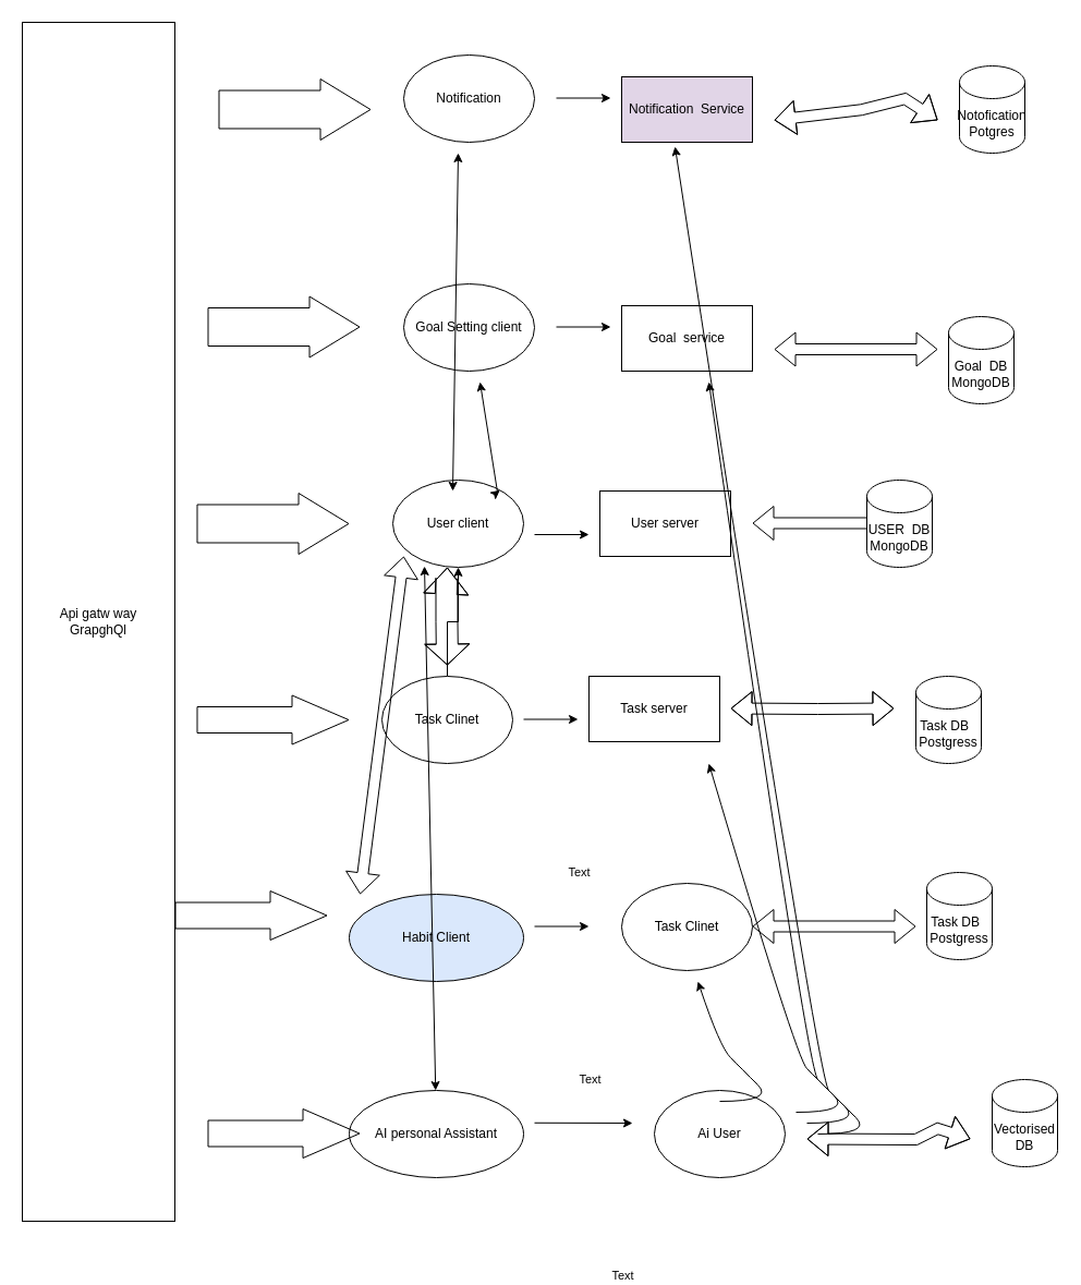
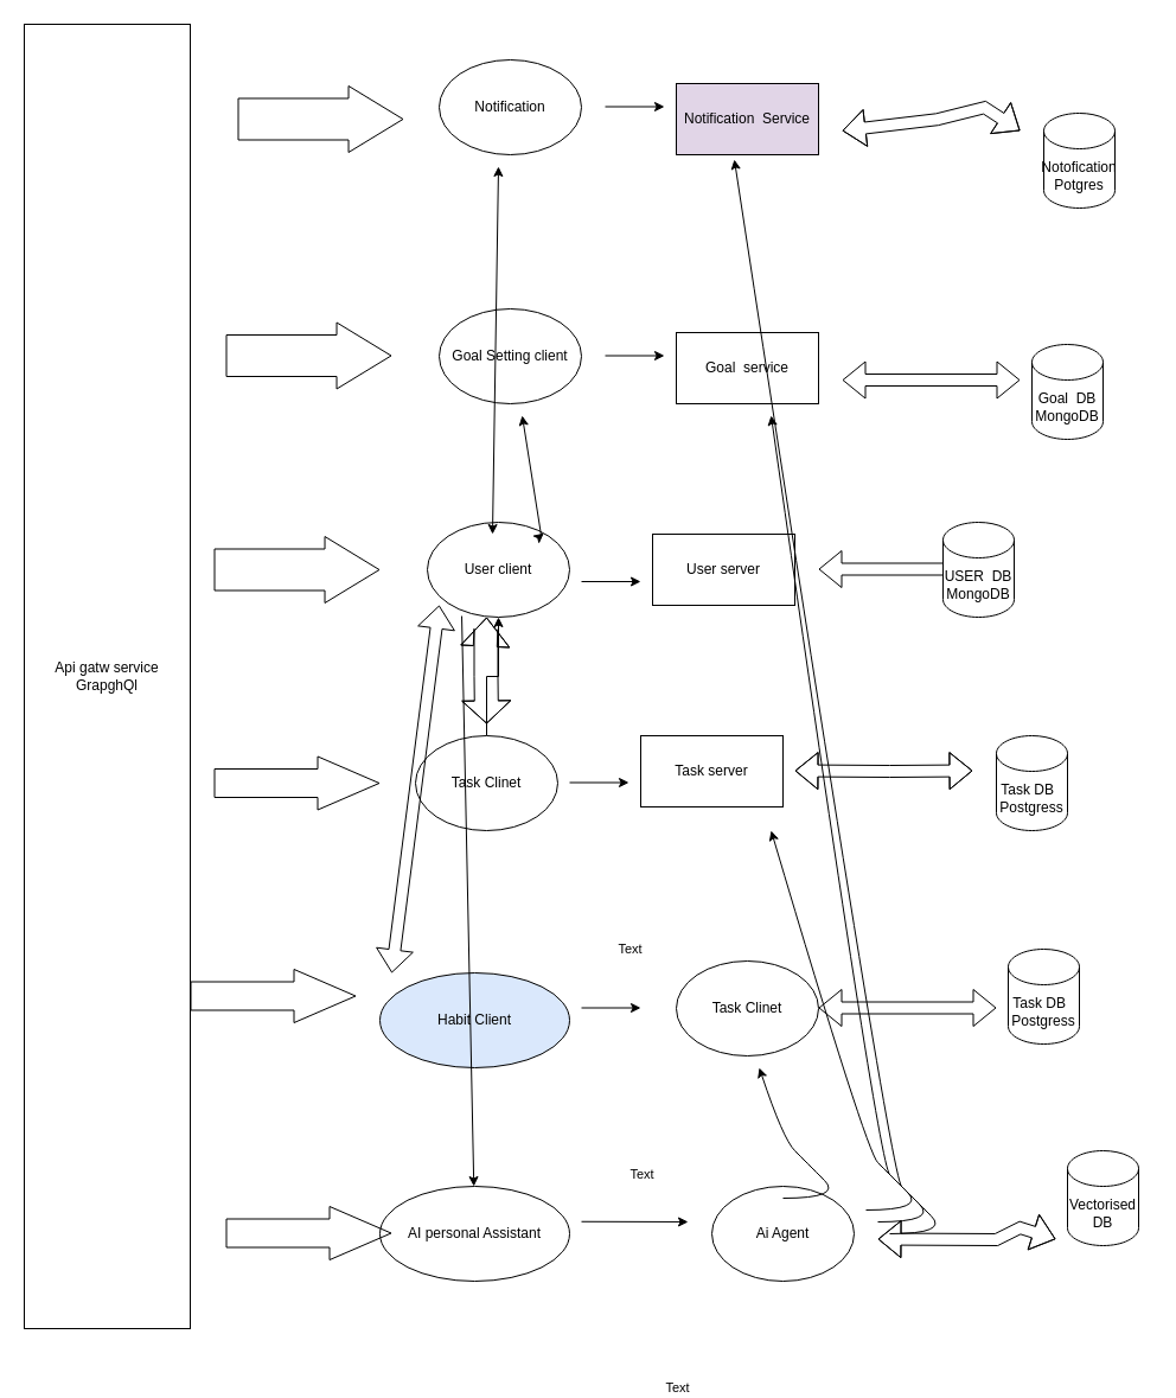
- <mxCell id="45" value="Notofication Potgres" style="shape=cylinder3;whiteSpace=wrap;html=1;boundedLbl=1;backgroundOutline=1;size=15;" vertex="1" parent="1"><mxGeometry x="880" y="60" width="60" height="80" as="geometry" /></mxCell>
+ <mxCell id="45" value="Notofication Potgres" style="shape=cylinder3;whiteSpace=wrap;html=1;boundedLbl=1;backgroundOutline=1;size=15;" vertex="1" parent="1"><mxGeometry x="880" y="95" width="60" height="80" as="geometry" /></mxCell>
- <mxCell id="31" value="" style="endArrow=classic;startArrow=classic;html=1;rounded=0;entryX=0.242;entryY=0.988;entryDx=0;entryDy=0;entryPerimeter=0;" edge="1" parent="1" source="27" target="4"><mxGeometry width="50" height="50" relative="1" as="geometry"><mxPoint x="340" y="660" as="sourcePoint" /><mxPoint x="390" y="610" as="targetPoint" /></mxGeometry></mxCell>
+ <mxCell id="31" value="" style="endArrow=none;startArrow=classic;html=1;rounded=0;entryX=0.242;entryY=0.988;entryDx=0;entryDy=0;entryPerimeter=0;" edge="1" parent="1" source="27" target="4"><mxGeometry width="50" height="50" relative="1" as="geometry"><mxPoint x="340" y="660" as="sourcePoint" /><mxPoint x="390" y="610" as="targetPoint" /></mxGeometry></mxCell>
- <mxCell id="2" value="Api gatw way&lt;div&gt;GrapghQl&lt;/div&gt;" style="rounded=0;whiteSpace=wrap;html=1;" vertex="1" parent="1"><mxGeometry x="20" y="20" width="140" height="1100" as="geometry" /></mxCell>
+ <mxCell id="2" value="Api gatw service&lt;div&gt;GrapghQl&lt;/div&gt;" style="rounded=0;whiteSpace=wrap;html=1;" vertex="1" parent="1"><mxGeometry x="20" y="20" width="140" height="1100" as="geometry" /></mxCell>
- <mxCell id="30" value="Vectorised DB" style="shape=cylinder3;whiteSpace=wrap;html=1;boundedLbl=1;backgroundOutline=1;size=15;" vertex="1" parent="1"><mxGeometry x="910" y="990" width="60" height="80" as="geometry" /></mxCell>
+ <mxCell id="30" value="Vectorised DB" style="shape=cylinder3;whiteSpace=wrap;html=1;boundedLbl=1;backgroundOutline=1;size=15;" vertex="1" parent="1"><mxGeometry x="900" y="970" width="60" height="80" as="geometry" /></mxCell>
- <mxCell id="28" value="Ai User" style="ellipse;whiteSpace=wrap;html=1;" vertex="1" parent="1"><mxGeometry x="600" y="1000" width="120" height="80" as="geometry" /></mxCell>
+ <mxCell id="28" value="Ai Agent" style="ellipse;whiteSpace=wrap;html=1;" vertex="1" parent="1"><mxGeometry x="600" y="1000" width="120" height="80" as="geometry" /></mxCell>
